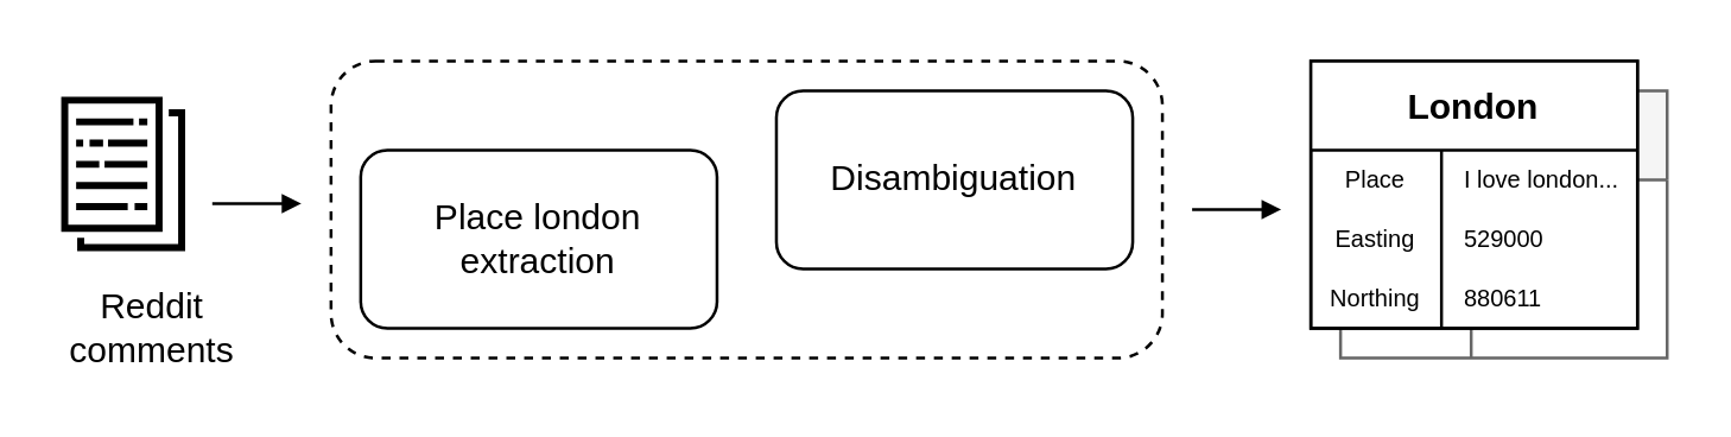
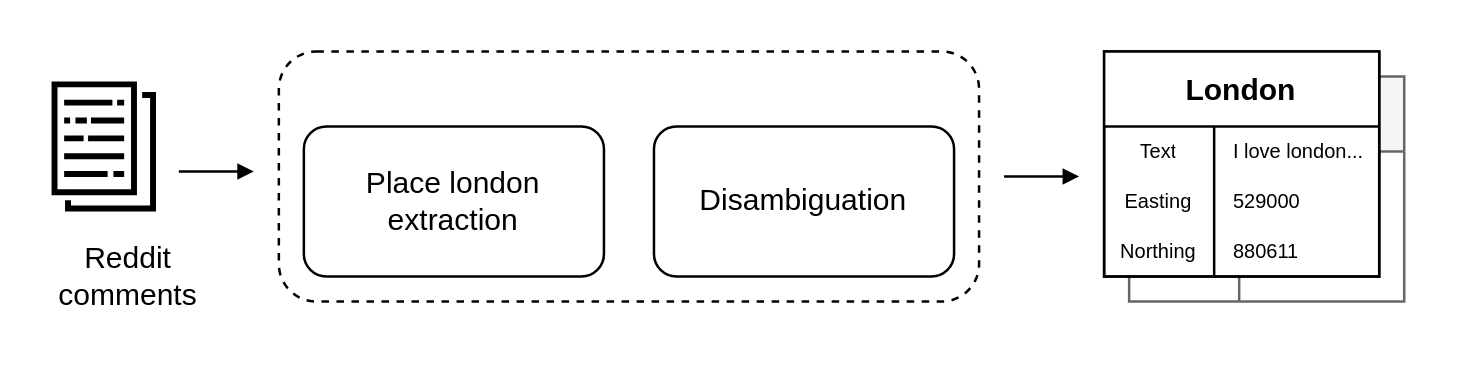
- <mxCell id="17" value="Disambiguation" style="rounded=1;whiteSpace=wrap;html=1;fontFamily=Helvetica;" parent="1" vertex="1"><mxGeometry x="261" y="30" width="120" height="60" as="geometry" /></mxCell>
+ <mxCell id="17" value="Disambiguation" style="rounded=1;whiteSpace=wrap;html=1;fontFamily=Helvetica;" parent="1" vertex="1"><mxGeometry x="261" y="50" width="120" height="60" as="geometry" /></mxCell>
- <mxCell id="22" value="Place" style="shape=partialRectangle;html=1;whiteSpace=wrap;connectable=0;fillColor=none;top=0;left=0;bottom=0;right=0;overflow=hidden;pointerEvents=1;rounded=0;fontFamily=Helvetica;strokeWidth=1;fontSize=8;spacing=2;spacingBottom=0;verticalAlign=middle;labelBorderColor=none;" parent="21" vertex="1"><mxGeometry width="44" height="20" as="geometry"><mxRectangle width="44" height="20" as="alternateBounds" /></mxGeometry></mxCell>
+ <mxCell id="22" value="Text" style="shape=partialRectangle;html=1;whiteSpace=wrap;connectable=0;fillColor=none;top=0;left=0;bottom=0;right=0;overflow=hidden;pointerEvents=1;rounded=0;fontFamily=Helvetica;strokeWidth=1;fontSize=8;spacing=2;spacingBottom=0;verticalAlign=middle;labelBorderColor=none;" parent="21" vertex="1"><mxGeometry width="44" height="20" as="geometry"><mxRectangle width="44" height="20" as="alternateBounds" /></mxGeometry></mxCell>
